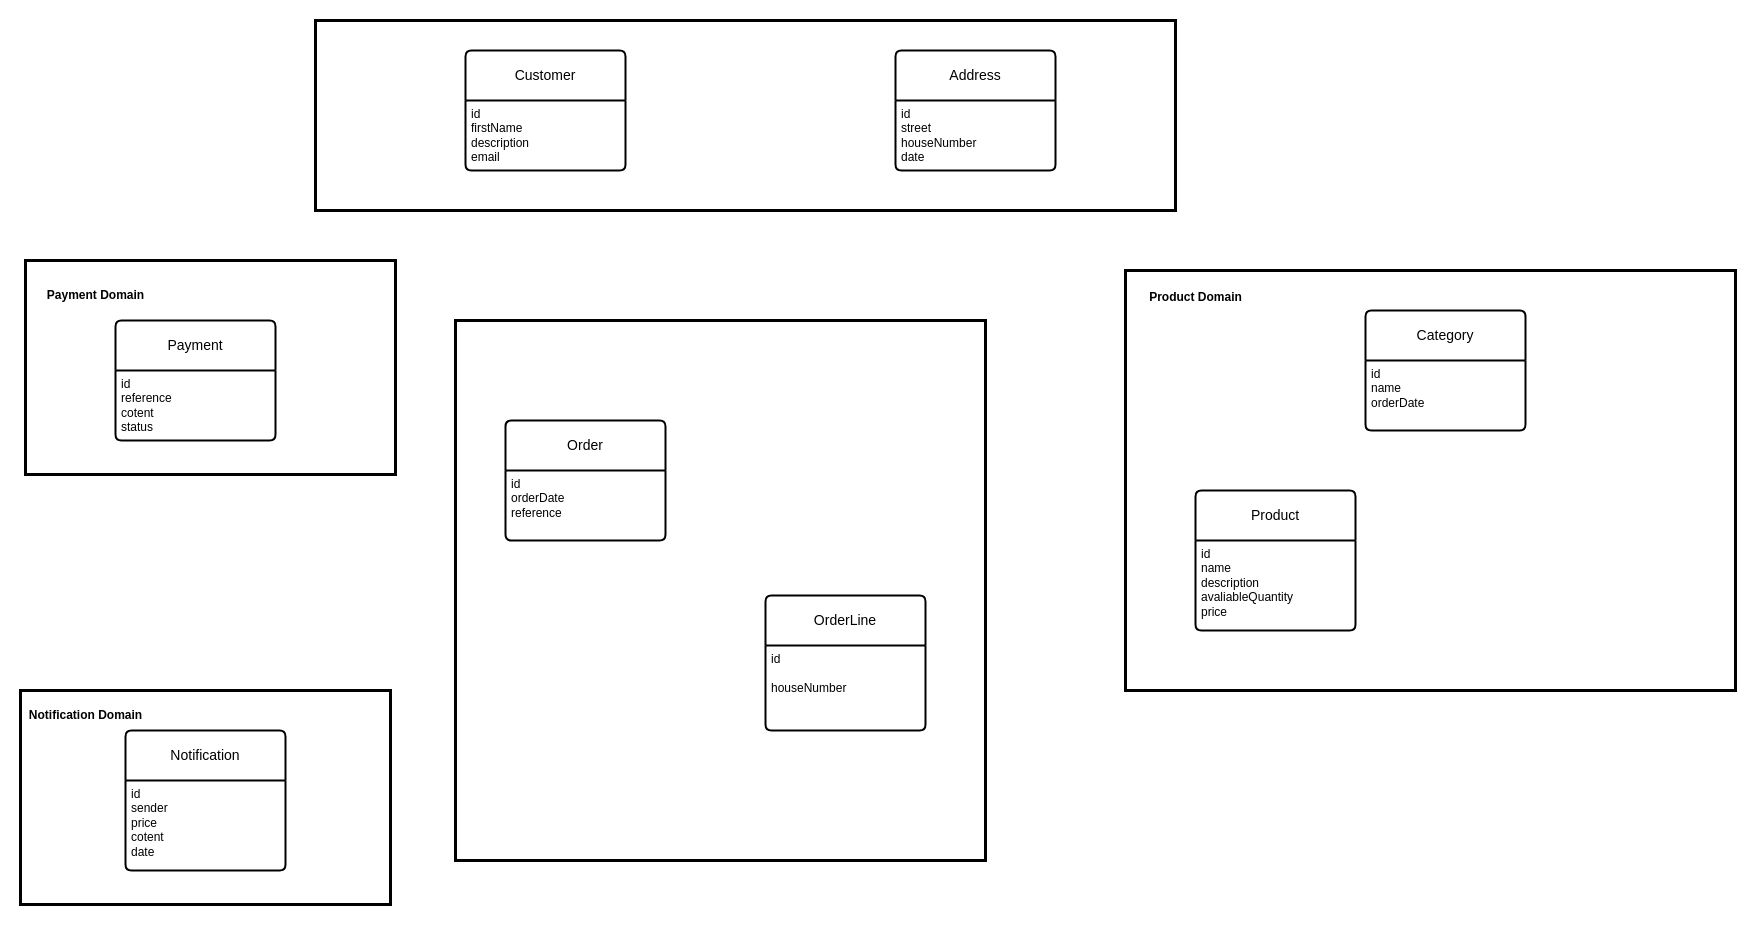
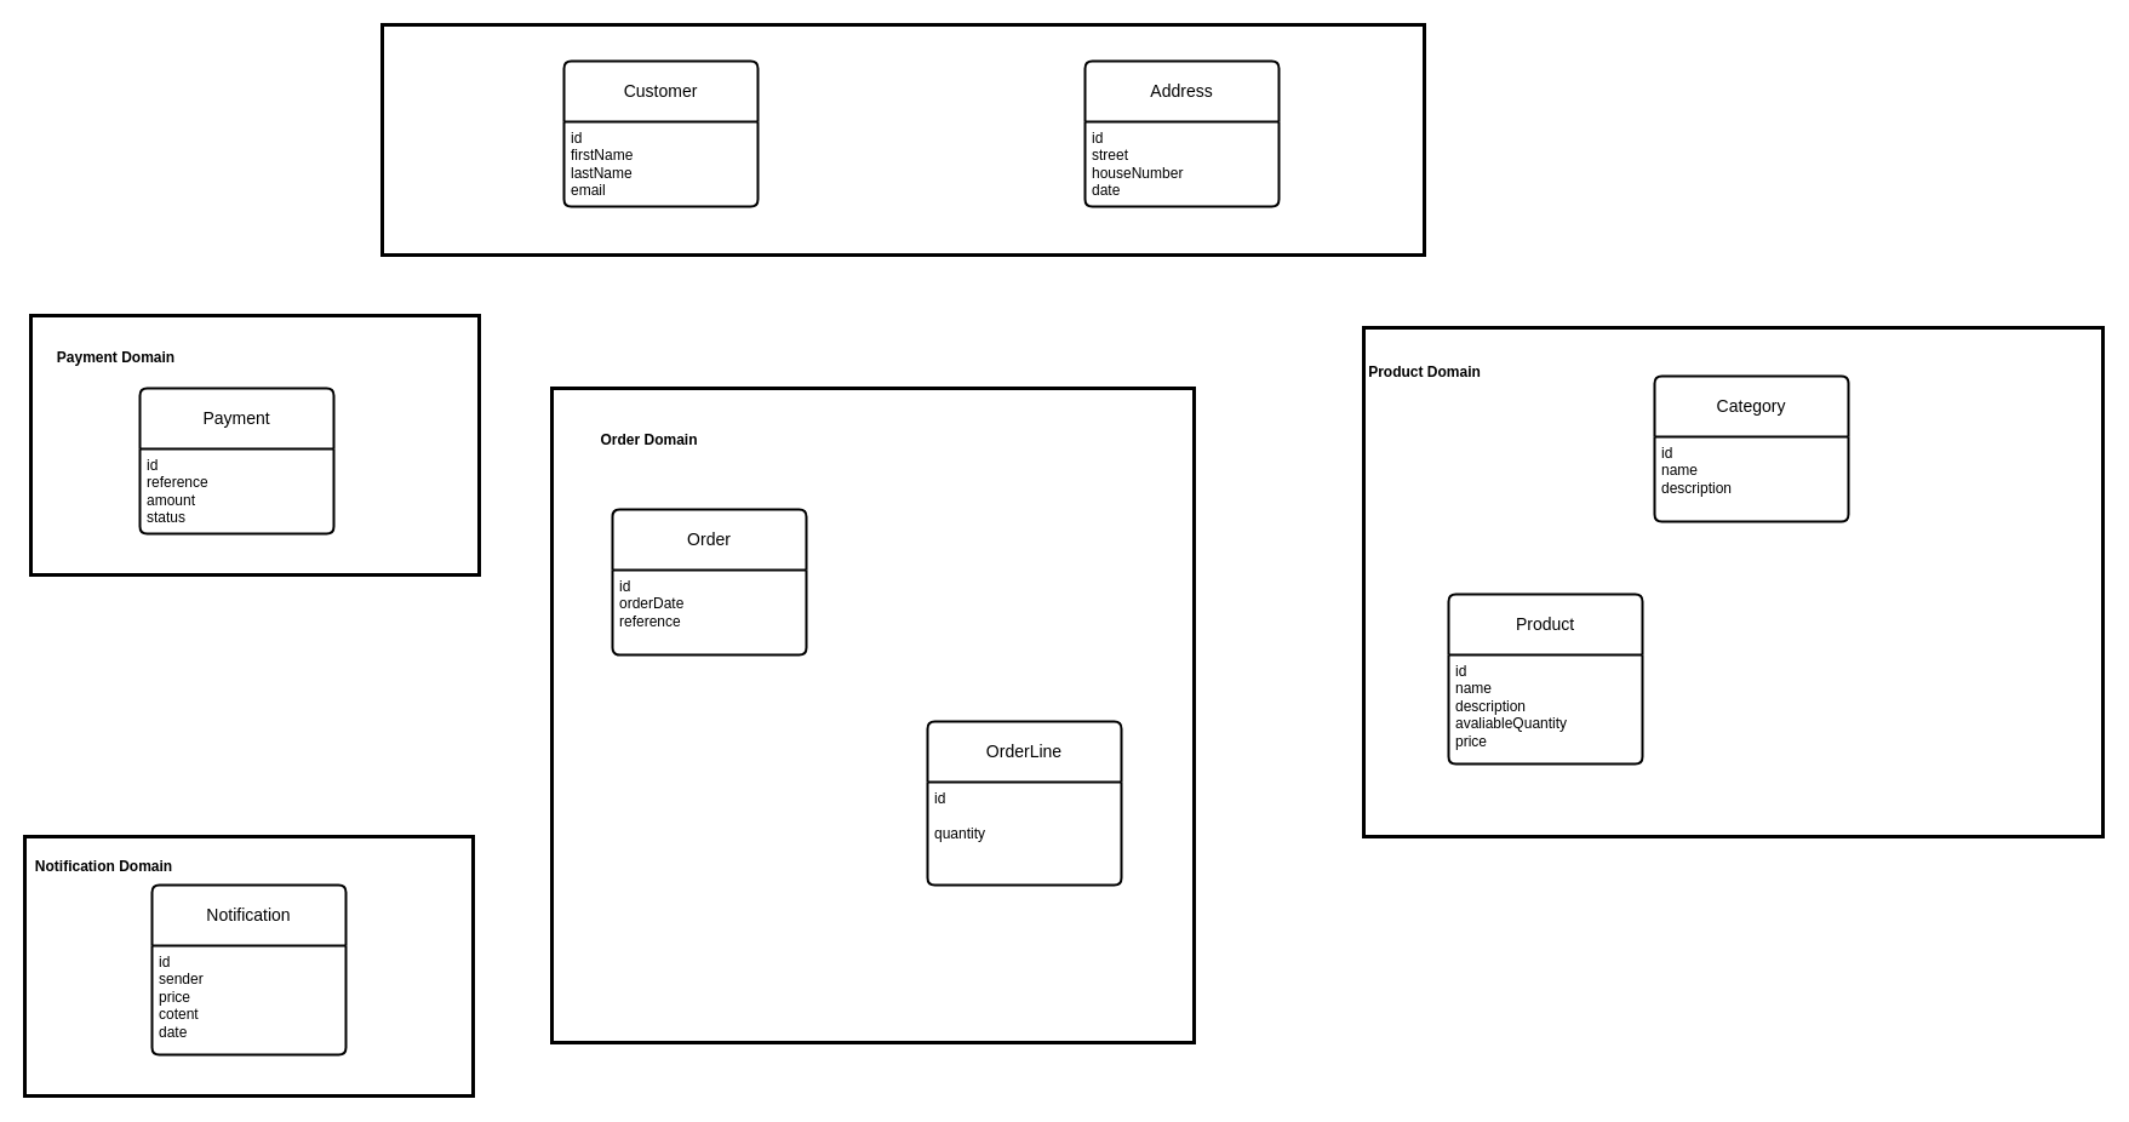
- <mxCell id="3" value="id&lt;div&gt;firstName&lt;/div&gt;&lt;div&gt;description&lt;/div&gt;&lt;div&gt;email&lt;/div&gt;" style="align=left;strokeColor=none;fillColor=none;spacingLeft=4;fontSize=12;verticalAlign=top;resizable=0;rotatable=0;part=1;html=1;" vertex="1" parent="2"><mxGeometry y="50" width="160" height="70" as="geometry" /></mxCell>
+ <mxCell id="3" value="id&lt;div&gt;firstName&lt;/div&gt;&lt;div&gt;lastName&lt;/div&gt;&lt;div&gt;email&lt;/div&gt;" style="align=left;strokeColor=none;fillColor=none;spacingLeft=4;fontSize=12;verticalAlign=top;resizable=0;rotatable=0;part=1;html=1;" vertex="1" parent="2"><mxGeometry y="50" width="160" height="70" as="geometry" /></mxCell>
- <mxCell id="22" value="Product Domain" style="text;align=center;fontStyle=1;verticalAlign=middle;spacingLeft=3;spacingRight=3;strokeColor=none;rotatable=0;points=[[0,0.5],[1,0.5]];portConstraint=eastwest;html=1;" vertex="1" parent="1"><mxGeometry x="1155" y="284" width="80" height="26" as="geometry" /></mxCell>
+ <mxCell id="22" value="Product Domain" style="text;align=center;fontStyle=1;verticalAlign=middle;spacingLeft=3;spacingRight=3;strokeColor=none;rotatable=0;points=[[0,0.5],[1,0.5]];portConstraint=eastwest;html=1;" vertex="1" parent="1"><mxGeometry x="1135" y="294" width="80" height="26" as="geometry" /></mxCell>
+ <mxCell id="20" value="Order Domain" style="text;align=center;fontStyle=1;verticalAlign=middle;spacingLeft=3;spacingRight=3;strokeColor=none;rotatable=0;points=[[0,0.5],[1,0.5]];portConstraint=eastwest;html=1;" vertex="1" parent="1"><mxGeometry x="495" y="350" width="80" height="26" as="geometry" /></mxCell>
- <mxCell id="17" value="id&lt;div&gt;name&lt;/div&gt;&lt;div&gt;orderDate&lt;/div&gt;" style="align=left;strokeColor=none;fillColor=none;spacingLeft=4;fontSize=12;verticalAlign=top;resizable=0;rotatable=0;part=1;html=1;" vertex="1" parent="16"><mxGeometry y="50" width="160" height="70" as="geometry" /></mxCell>
+ <mxCell id="17" value="id&lt;div&gt;name&lt;/div&gt;&lt;div&gt;description&lt;/div&gt;" style="align=left;strokeColor=none;fillColor=none;spacingLeft=4;fontSize=12;verticalAlign=top;resizable=0;rotatable=0;part=1;html=1;" vertex="1" parent="16"><mxGeometry y="50" width="160" height="70" as="geometry" /></mxCell>
- <mxCell id="7" value="id&lt;div&gt;reference&lt;/div&gt;&lt;div&gt;cotent&lt;/div&gt;&lt;div&gt;status&lt;/div&gt;" style="align=left;strokeColor=none;fillColor=none;spacingLeft=4;fontSize=12;verticalAlign=top;resizable=0;rotatable=0;part=1;html=1;" vertex="1" parent="6"><mxGeometry y="50" width="160" height="70" as="geometry" /></mxCell>
+ <mxCell id="7" value="id&lt;div&gt;reference&lt;/div&gt;&lt;div&gt;amount&lt;/div&gt;&lt;div&gt;status&lt;/div&gt;" style="align=left;strokeColor=none;fillColor=none;spacingLeft=4;fontSize=12;verticalAlign=top;resizable=0;rotatable=0;part=1;html=1;" vertex="1" parent="6"><mxGeometry y="50" width="160" height="70" as="geometry" /></mxCell>
- <mxCell id="13" value="id&lt;div&gt;&lt;br&gt;&lt;/div&gt;&lt;div&gt;houseNumber&lt;/div&gt;" style="align=left;strokeColor=none;fillColor=none;spacingLeft=4;fontSize=12;verticalAlign=top;resizable=0;rotatable=0;part=1;html=1;" vertex="1" parent="12"><mxGeometry y="50" width="160" height="85" as="geometry" /></mxCell>
+ <mxCell id="13" value="id&lt;div&gt;&lt;br&gt;&lt;/div&gt;&lt;div&gt;quantity&lt;/div&gt;" style="align=left;strokeColor=none;fillColor=none;spacingLeft=4;fontSize=12;verticalAlign=top;resizable=0;rotatable=0;part=1;html=1;" vertex="1" parent="12"><mxGeometry y="50" width="160" height="85" as="geometry" /></mxCell>
